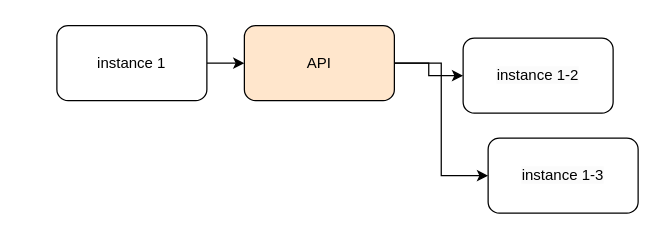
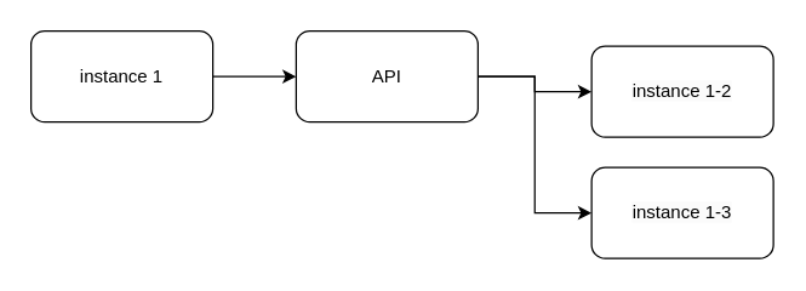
- <mxCell id="3" value="instance 1" style="rounded=1;whiteSpace=wrap;html=1;" vertex="1" parent="1"><mxGeometry x="45" y="20" width="120" height="60" as="geometry" /></mxCell>
+ <mxCell id="3" value="instance 1" style="rounded=1;whiteSpace=wrap;html=1;" vertex="1" parent="1"><mxGeometry x="20" y="20" width="120" height="60" as="geometry" /></mxCell>
- <mxCell id="6" value="API" style="rounded=1;whiteSpace=wrap;html=1;fillColor=#ffe6cc;" vertex="1" parent="1"><mxGeometry x="195" y="20" width="120" height="60" as="geometry" /></mxCell>
+ <mxCell id="6" value="API" style="rounded=1;whiteSpace=wrap;html=1;" vertex="1" parent="1"><mxGeometry x="195" y="20" width="120" height="60" as="geometry" /></mxCell>
- <mxCell id="7" value="&lt;span style=&quot;color: rgb(0, 0, 0); font-family: Helvetica; font-size: 12px; font-style: normal; font-variant-ligatures: normal; font-variant-caps: normal; font-weight: 400; letter-spacing: normal; orphans: 2; text-align: center; text-indent: 0px; text-transform: none; widows: 2; word-spacing: 0px; -webkit-text-stroke-width: 0px; background-color: rgb(251, 251, 251); text-decoration-thickness: initial; text-decoration-style: initial; text-decoration-color: initial; float: none; display: inline !important;&quot;&gt;instance 1-2&lt;/span&gt;" style="rounded=1;whiteSpace=wrap;html=1;" vertex="1" parent="1"><mxGeometry x="370" y="30" width="120" height="60" as="geometry" /></mxCell>
+ <mxCell id="7" value="&lt;span style=&quot;color: rgb(0, 0, 0); font-family: Helvetica; font-size: 12px; font-style: normal; font-variant-ligatures: normal; font-variant-caps: normal; font-weight: 400; letter-spacing: normal; orphans: 2; text-align: center; text-indent: 0px; text-transform: none; widows: 2; word-spacing: 0px; -webkit-text-stroke-width: 0px; background-color: rgb(251, 251, 251); text-decoration-thickness: initial; text-decoration-style: initial; text-decoration-color: initial; float: none; display: inline !important;&quot;&gt;instance 1-2&lt;/span&gt;" style="rounded=1;whiteSpace=wrap;html=1;" vertex="1" parent="1"><mxGeometry x="390" y="30" width="120" height="60" as="geometry" /></mxCell>
